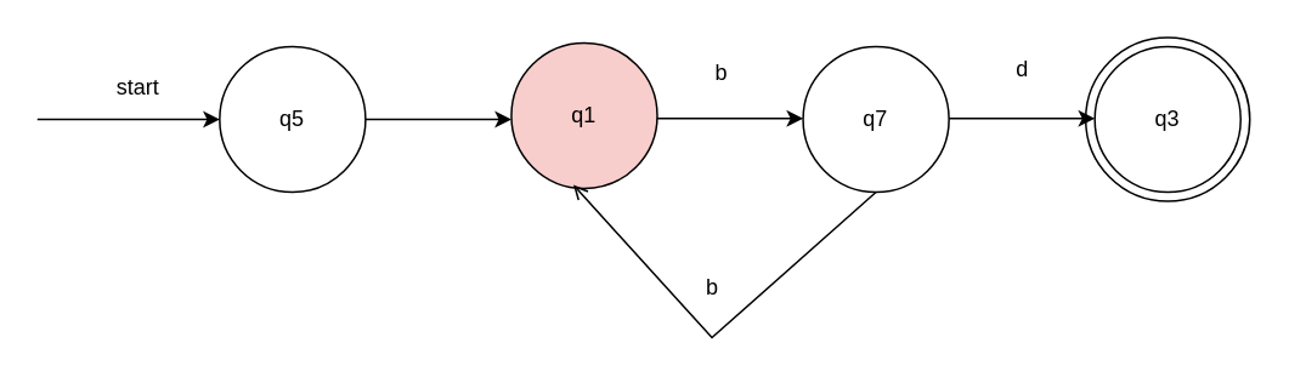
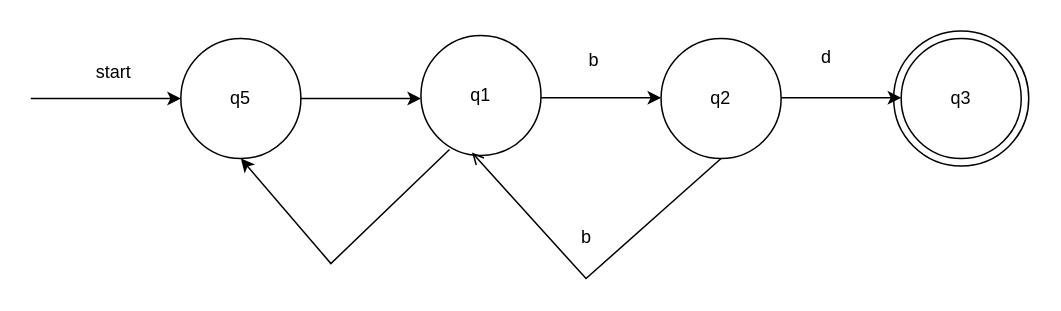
- <mxCell id="12" value="d" style="text;html=1;align=center;verticalAlign=middle;resizable=0;points=[];autosize=1;strokeColor=none;fillColor=none;" vertex="1" parent="1"><mxGeometry x="545" y="23" width="30" height="30" as="geometry" /></mxCell>
+ <mxCell id="12" value="d" style="text;html=1;align=center;verticalAlign=middle;resizable=0;points=[];autosize=1;strokeColor=none;fillColor=none;" vertex="1" parent="1"><mxGeometry x="535" y="23" width="30" height="30" as="geometry" /></mxCell>
- <mxCell id="7" value="q1" style="ellipse;whiteSpace=wrap;html=1;aspect=fixed;fillColor=#f8cecc;" vertex="1" parent="1"><mxGeometry x="280" y="23" width="80" height="80" as="geometry" /></mxCell>
+ <mxCell id="7" value="q1" style="ellipse;whiteSpace=wrap;html=1;aspect=fixed;" vertex="1" parent="1"><mxGeometry x="280" y="23" width="80" height="80" as="geometry" /></mxCell>
- <mxCell id="8" value="q7" style="ellipse;whiteSpace=wrap;html=1;aspect=fixed;" vertex="1" parent="1"><mxGeometry x="440" y="25" width="80" height="80" as="geometry" /></mxCell>
+ <mxCell id="8" value="q2" style="ellipse;whiteSpace=wrap;html=1;aspect=fixed;" vertex="1" parent="1"><mxGeometry x="440" y="25" width="80" height="80" as="geometry" /></mxCell>
+ <mxCell id="16" value="" style="endArrow=classic;html=1;rounded=0;entryX=0.5;entryY=1;entryDx=0;entryDy=0;exitX=0.238;exitY=0.95;exitDx=0;exitDy=0;exitPerimeter=0;" edge="1" parent="1" source="7" target="3"><mxGeometry width="50" height="50" relative="1" as="geometry"><mxPoint x="230" y="145" as="sourcePoint" /><mxPoint x="570" y="195" as="targetPoint" /><Array as="points"><mxPoint x="220" y="175" /></Array></mxGeometry></mxCell>
